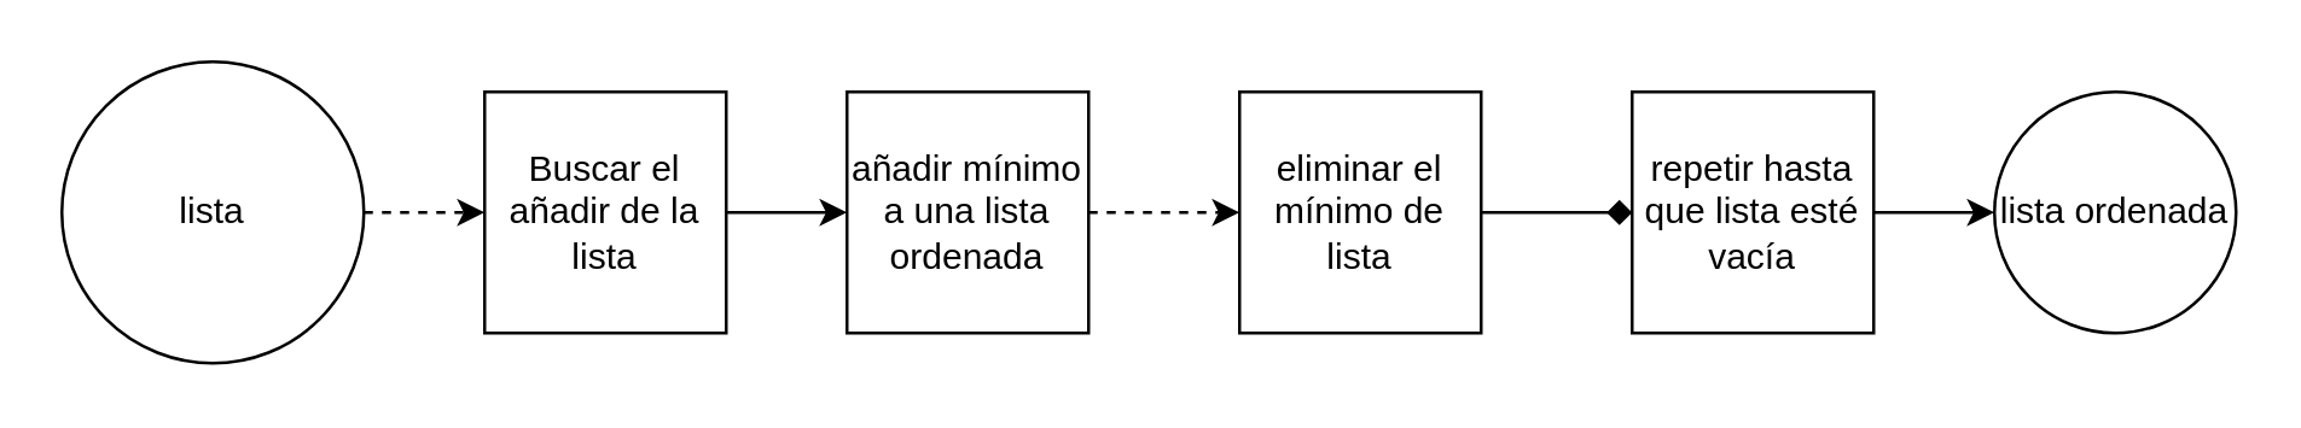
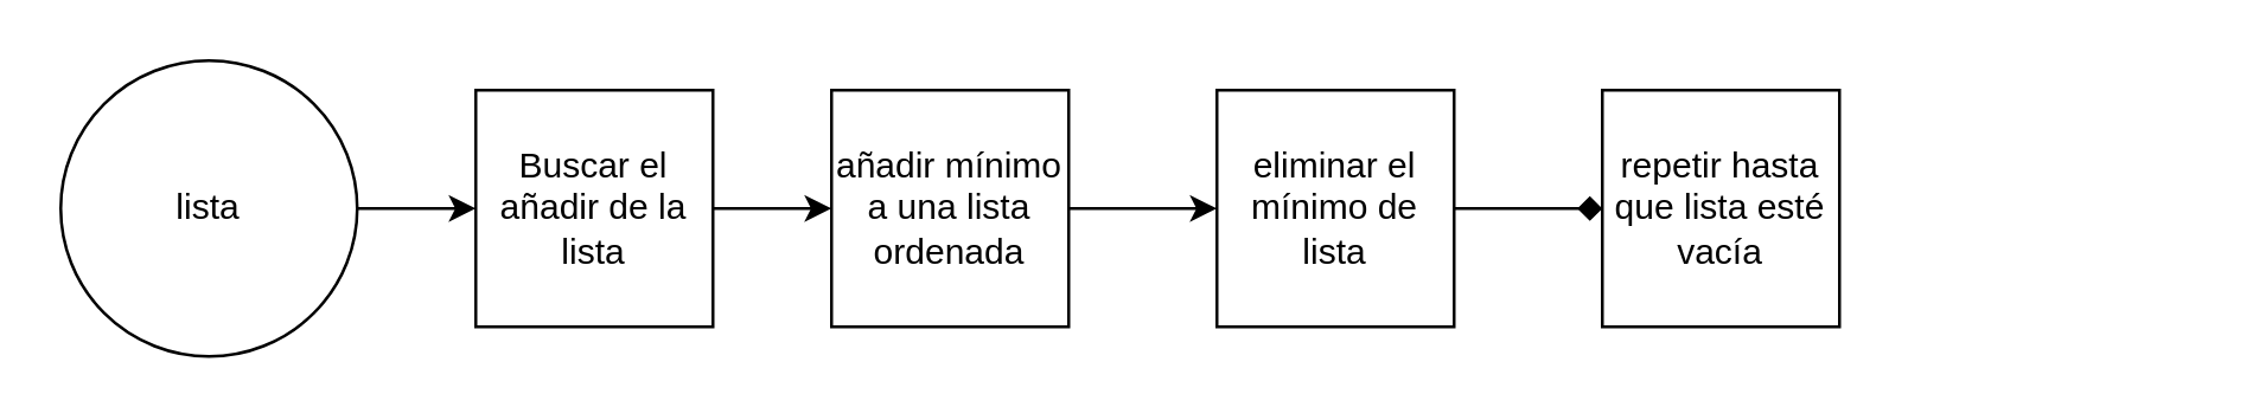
- <mxCell id="2" style="edgeStyle=orthogonalEdgeStyle;rounded=0;orthogonalLoop=1;jettySize=auto;html=1;exitX=1;exitY=0.5;exitDx=0;exitDy=0;entryX=0;entryY=0.5;entryDx=0;entryDy=0;dashed=1;" edge="1" parent="1" source="3" target="5"><mxGeometry relative="1" as="geometry" /></mxCell>
+ <mxCell id="2" style="edgeStyle=orthogonalEdgeStyle;rounded=0;orthogonalLoop=1;jettySize=auto;html=1;exitX=1;exitY=0.5;exitDx=0;exitDy=0;entryX=0;entryY=0.5;entryDx=0;entryDy=0;" edge="1" parent="1" source="3" target="5"><mxGeometry relative="1" as="geometry" /></mxCell>
- <mxCell id="8" style="edgeStyle=orthogonalEdgeStyle;rounded=0;orthogonalLoop=1;jettySize=auto;html=1;exitX=1;exitY=0.5;exitDx=0;exitDy=0;entryX=0;entryY=0.5;entryDx=0;entryDy=0;dashed=1;" edge="1" parent="1" source="9" target="7"><mxGeometry relative="1" as="geometry" /></mxCell>
+ <mxCell id="8" style="edgeStyle=orthogonalEdgeStyle;rounded=0;orthogonalLoop=1;jettySize=auto;html=1;exitX=1;exitY=0.5;exitDx=0;exitDy=0;entryX=0;entryY=0.5;entryDx=0;entryDy=0;" edge="1" parent="1" source="9" target="7"><mxGeometry relative="1" as="geometry" /></mxCell>
- <mxCell id="10" style="edgeStyle=orthogonalEdgeStyle;rounded=0;orthogonalLoop=1;jettySize=auto;html=1;entryX=0;entryY=0.5;entryDx=0;entryDy=0;" edge="1" parent="1" source="11" target="12"><mxGeometry relative="1" as="geometry" /></mxCell>
- <mxCell id="12" value="lista ordenada" style="ellipse;whiteSpace=wrap;html=1;aspect=fixed;" vertex="1" parent="1"><mxGeometry x="660" y="30" width="80" height="80" as="geometry" /></mxCell>
